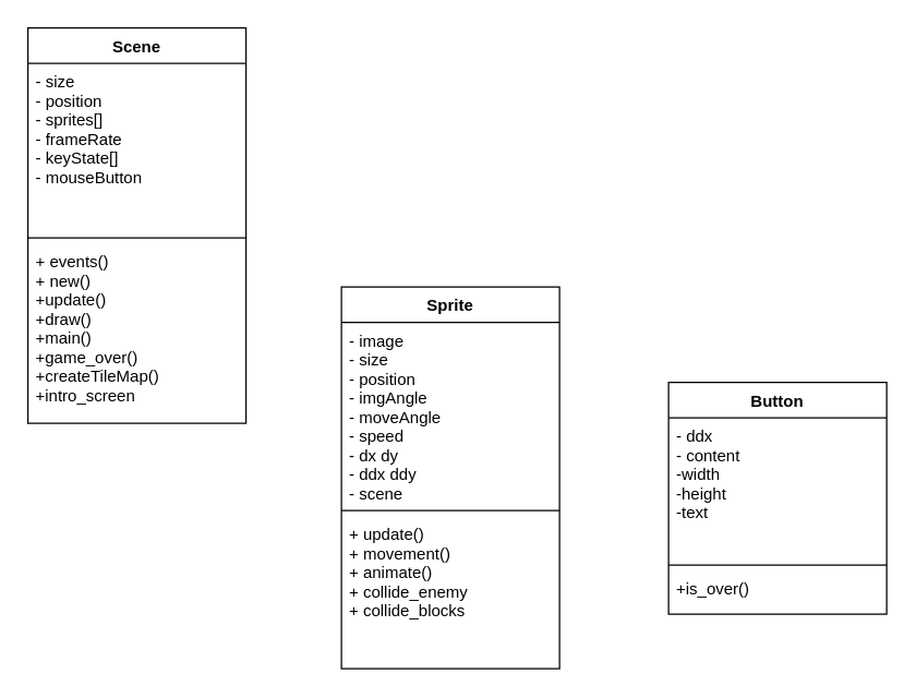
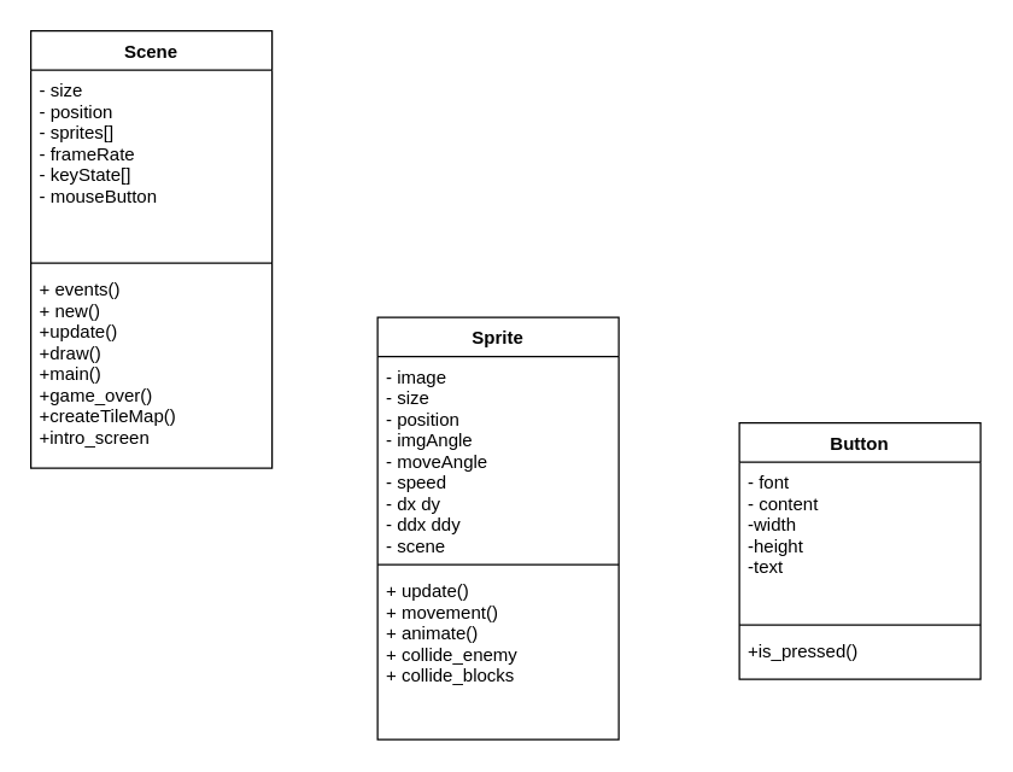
- <mxCell id="11" value="- ddx&#10;- content&#10;-width&#10;-height&#10;-text" style="text;strokeColor=none;fillColor=none;align=left;verticalAlign=top;spacingLeft=4;spacingRight=4;overflow=hidden;rotatable=0;points=[[0,0.5],[1,0.5]];portConstraint=eastwest;" parent="10" vertex="1"><mxGeometry y="26" width="160" height="104" as="geometry" /></mxCell>
+ <mxCell id="11" value="- font&#10;- content&#10;-width&#10;-height&#10;-text" style="text;strokeColor=none;fillColor=none;align=left;verticalAlign=top;spacingLeft=4;spacingRight=4;overflow=hidden;rotatable=0;points=[[0,0.5],[1,0.5]];portConstraint=eastwest;" parent="10" vertex="1"><mxGeometry y="26" width="160" height="104" as="geometry" /></mxCell>
- <mxCell id="13" value="+is_over()" style="text;strokeColor=none;fillColor=none;align=left;verticalAlign=top;spacingLeft=4;spacingRight=4;overflow=hidden;rotatable=0;points=[[0,0.5],[1,0.5]];portConstraint=eastwest;" parent="10" vertex="1"><mxGeometry y="138" width="160" height="32" as="geometry" /></mxCell>
+ <mxCell id="13" value="+is_pressed()" style="text;strokeColor=none;fillColor=none;align=left;verticalAlign=top;spacingLeft=4;spacingRight=4;overflow=hidden;rotatable=0;points=[[0,0.5],[1,0.5]];portConstraint=eastwest;" parent="10" vertex="1"><mxGeometry y="138" width="160" height="32" as="geometry" /></mxCell>
